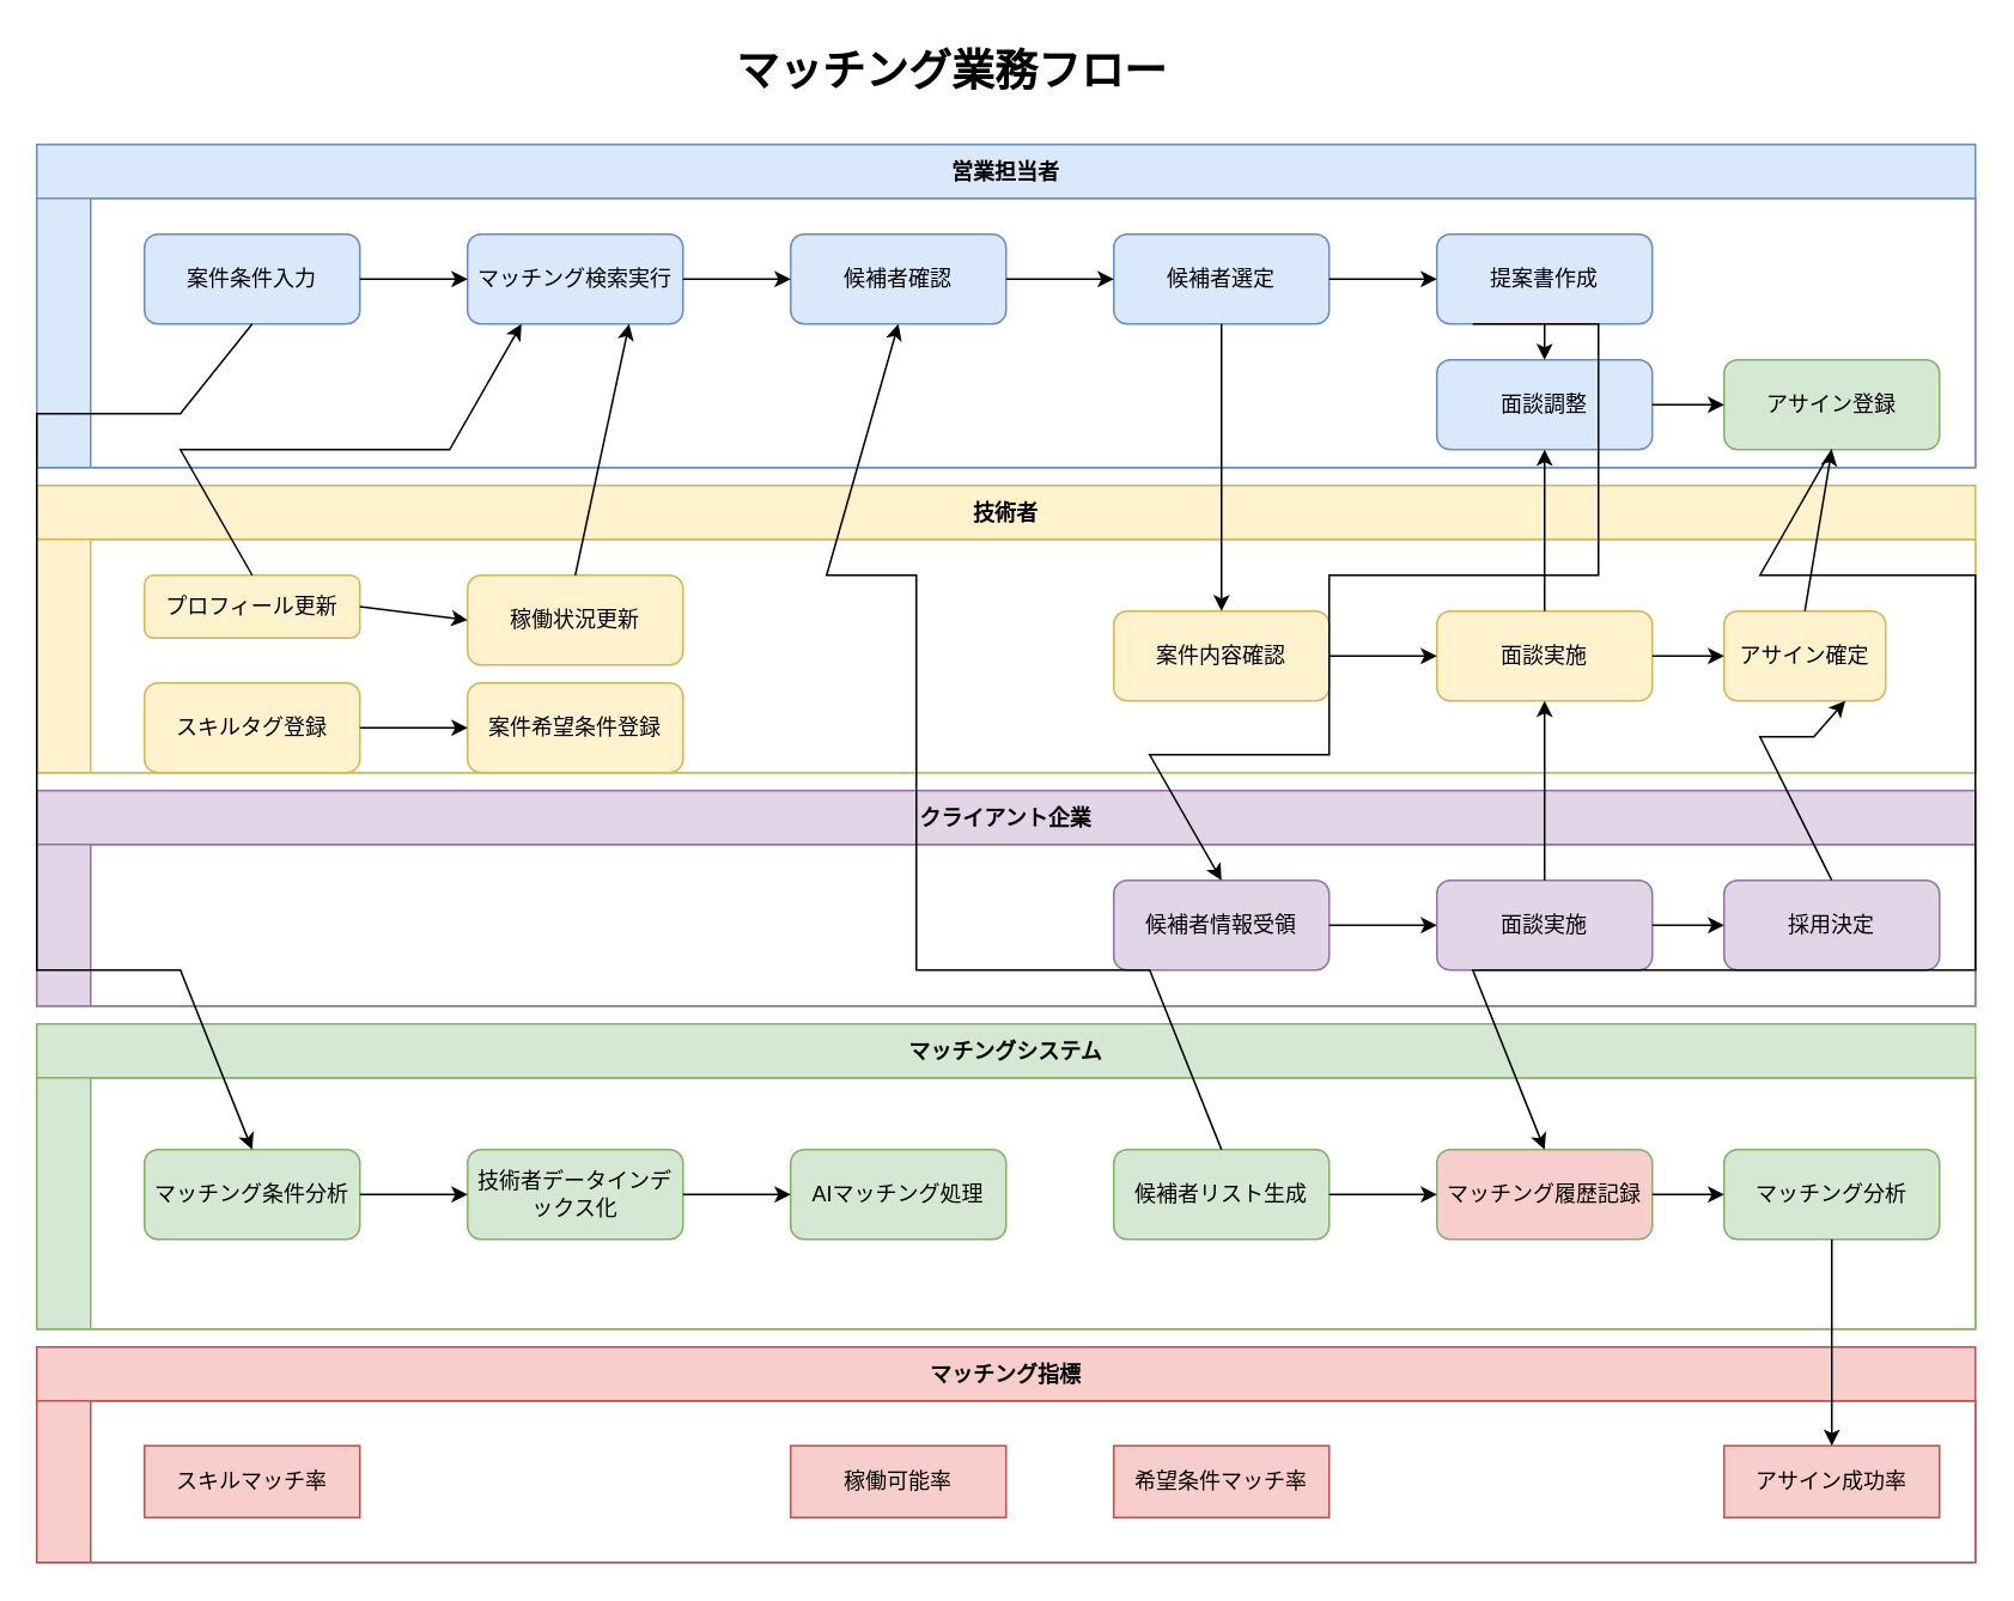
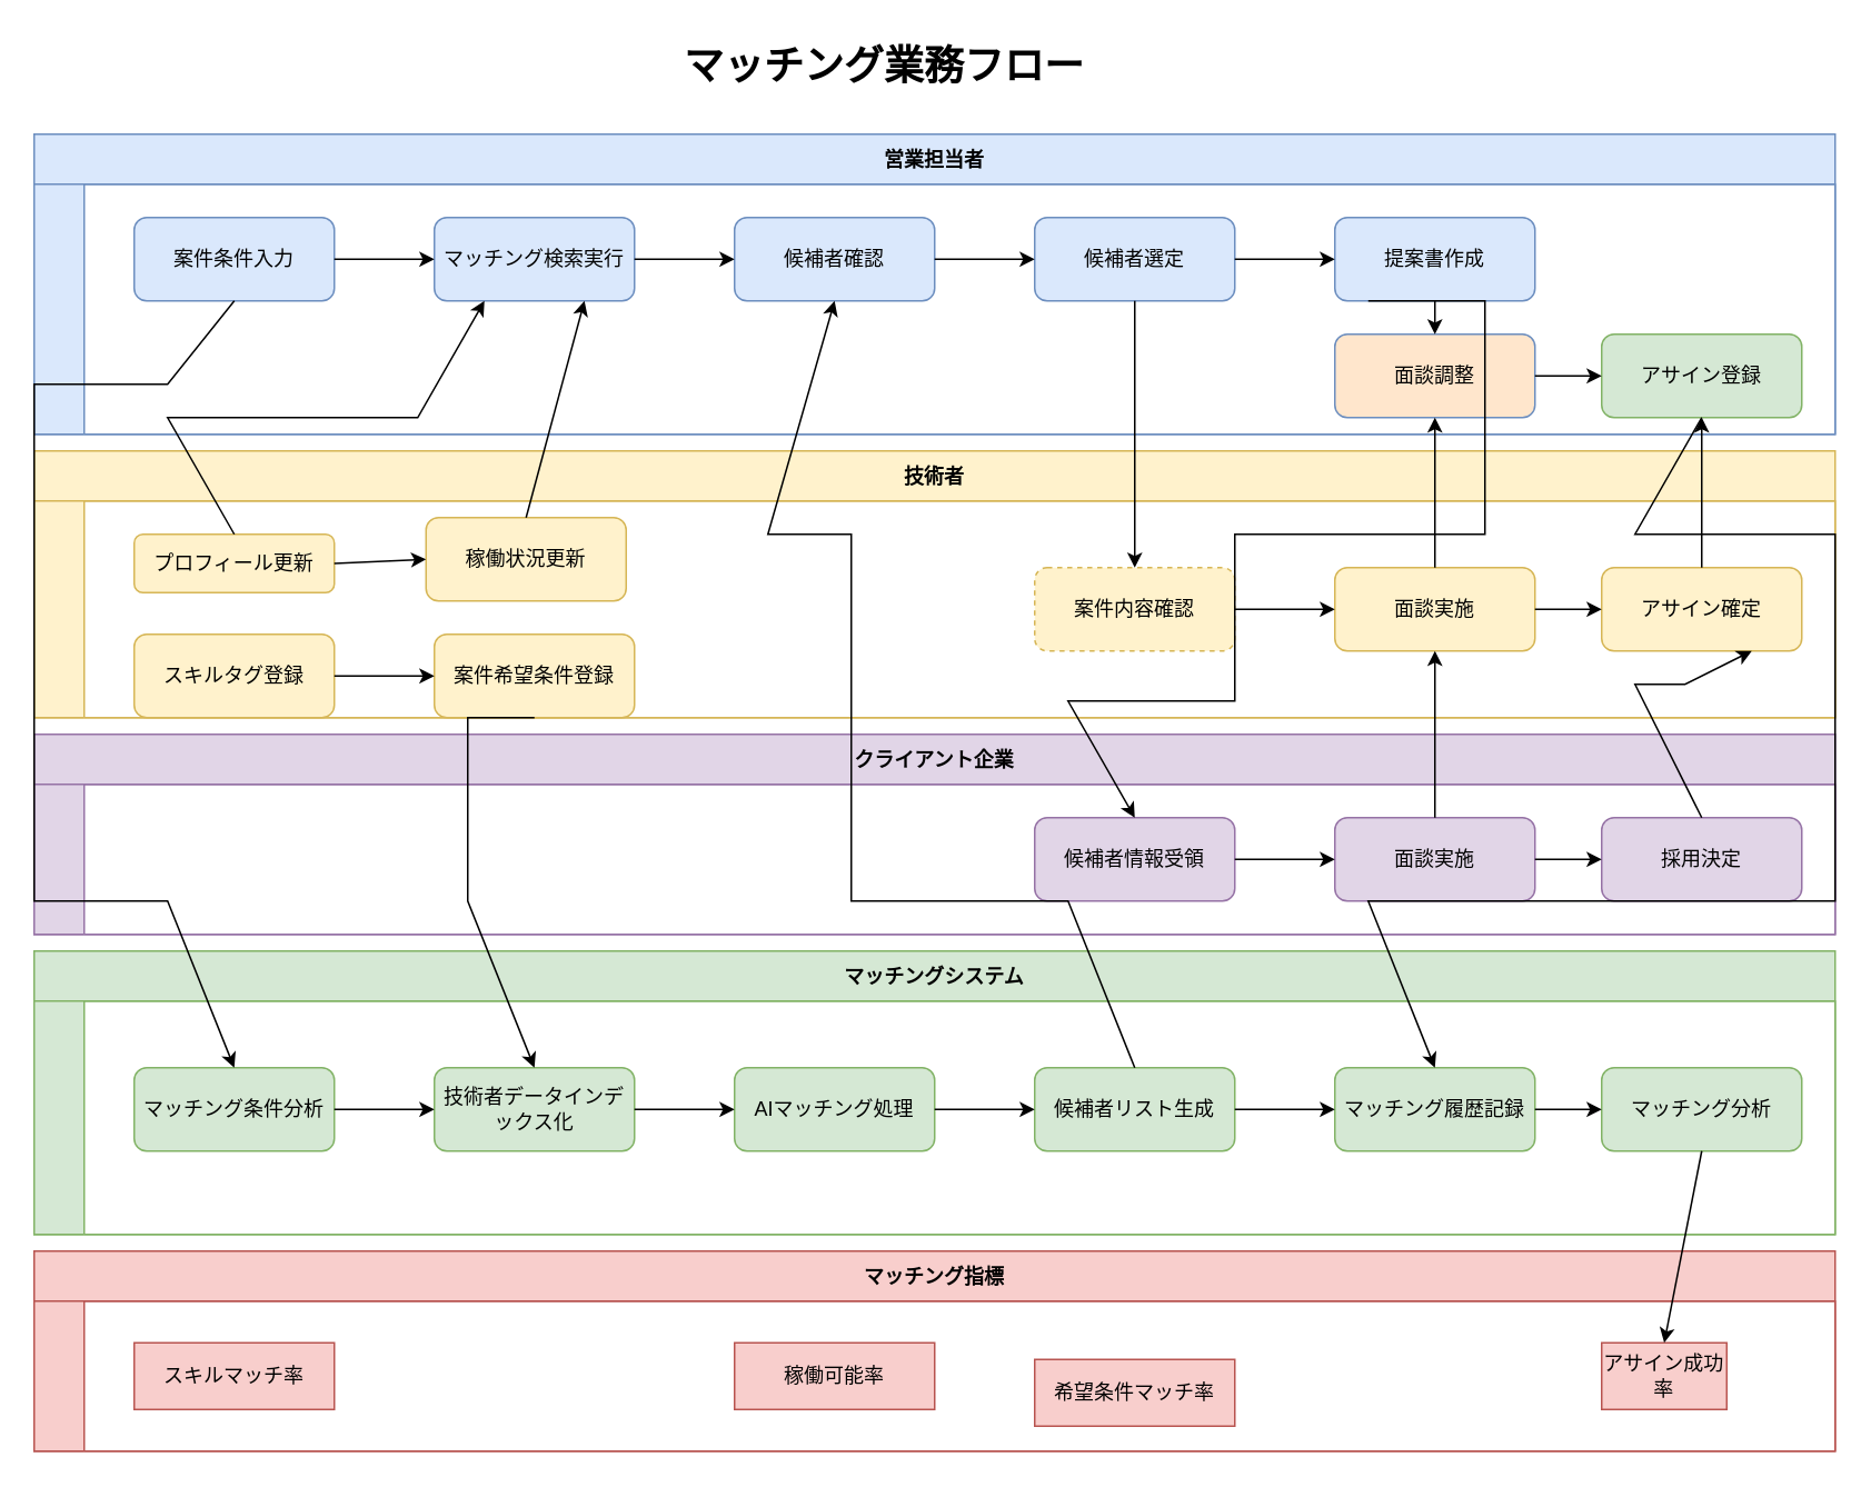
- <mxCell id="10" value="面談調整" style="rounded=1;whiteSpace=wrap;html=1;fillColor=#dae8fc;strokeColor=#6c8ebf;" vertex="1" parent="4"><mxGeometry x="780" y="90" width="120" height="50" as="geometry" /></mxCell>
+ <mxCell id="10" value="面談調整" style="rounded=1;whiteSpace=wrap;html=1;fillColor=#ffe6cc;strokeColor=#6c8ebf;" vertex="1" parent="4"><mxGeometry x="780" y="90" width="120" height="50" as="geometry" /></mxCell>
- <mxCell id="22" value="稼働状況更新" style="rounded=1;whiteSpace=wrap;html=1;fillColor=#fff2cc;strokeColor=#d6b656;" vertex="1" parent="19"><mxGeometry x="240" y="20" width="120" height="50" as="geometry" /></mxCell>
+ <mxCell id="22" value="稼働状況更新" style="rounded=1;whiteSpace=wrap;html=1;fillColor=#fff2cc;strokeColor=#d6b656;" vertex="1" parent="19"><mxGeometry x="235" y="10" width="120" height="50" as="geometry" /></mxCell>
- <mxCell id="24" value="案件内容確認" style="rounded=1;whiteSpace=wrap;html=1;fillColor=#fff2cc;strokeColor=#d6b656;" vertex="1" parent="19"><mxGeometry x="600" y="40" width="120" height="50" as="geometry" /></mxCell>
+ <mxCell id="24" value="案件内容確認" style="rounded=1;whiteSpace=wrap;html=1;fillColor=#fff2cc;strokeColor=#d6b656;dashed=1;" vertex="1" parent="19"><mxGeometry x="600" y="40" width="120" height="50" as="geometry" /></mxCell>
- <mxCell id="26" value="アサイン確定" style="rounded=1;whiteSpace=wrap;html=1;fillColor=#fff2cc;strokeColor=#d6b656;" vertex="1" parent="19"><mxGeometry x="940" y="40" width="90" height="50" as="geometry" /></mxCell>
+ <mxCell id="26" value="アサイン確定" style="rounded=1;whiteSpace=wrap;html=1;fillColor=#fff2cc;strokeColor=#d6b656;" vertex="1" parent="19"><mxGeometry x="940" y="40" width="120" height="50" as="geometry" /></mxCell>
+ <mxCell id="60" value="" style="endArrow=classic;html=1;rounded=0;exitX=0.5;exitY=1;exitDx=0;exitDy=0;entryX=0.5;entryY=0;entryDx=0;entryDy=0;" edge="1" parent="1" source="23" target="49"><mxGeometry width="50" height="50" relative="1" as="geometry"><mxPoint x="530" y="410" as="sourcePoint" /><mxPoint x="580" y="360" as="targetPoint" /><Array as="points"><mxPoint x="280" y="430" /><mxPoint x="280" y="540" /></Array></mxGeometry></mxCell>
+ <mxCell id="56" value="" style="endArrow=classic;html=1;rounded=0;exitX=1;exitY=0.5;exitDx=0;exitDy=0;entryX=0;entryY=0.5;entryDx=0;entryDy=0;" edge="1" parent="47" source="50" target="51"><mxGeometry width="50" height="50" relative="1" as="geometry"><mxPoint x="510" y="280" as="sourcePoint" /><mxPoint x="560" y="230" as="targetPoint" /></mxGeometry></mxCell>
- <mxCell id="52" value="マッチング履歴記録" style="rounded=1;whiteSpace=wrap;html=1;fillColor=#f8cecc;strokeColor=#82b366;" vertex="1" parent="47"><mxGeometry x="780" y="40" width="120" height="50" as="geometry" /></mxCell>
+ <mxCell id="52" value="マッチング履歴記録" style="rounded=1;whiteSpace=wrap;html=1;fillColor=#d5e8d4;strokeColor=#82b366;" vertex="1" parent="47"><mxGeometry x="780" y="40" width="120" height="50" as="geometry" /></mxCell>
- <mxCell id="67" value="希望条件マッチ率" style="rounded=0;whiteSpace=wrap;html=1;fillColor=#f8cecc;strokeColor=#b85450;" vertex="1" parent="64"><mxGeometry x="600" y="25" width="120" height="40" as="geometry" /></mxCell>
+ <mxCell id="67" value="希望条件マッチ率" style="rounded=0;whiteSpace=wrap;html=1;fillColor=#f8cecc;strokeColor=#b85450;" vertex="1" parent="64"><mxGeometry x="600" y="35" width="120" height="40" as="geometry" /></mxCell>
- <mxCell id="68" value="アサイン成功率" style="rounded=0;whiteSpace=wrap;html=1;fillColor=#f8cecc;strokeColor=#b85450;" vertex="1" parent="64"><mxGeometry x="940" y="25" width="120" height="40" as="geometry" /></mxCell>
+ <mxCell id="68" value="アサイン成功率" style="rounded=0;whiteSpace=wrap;html=1;fillColor=#f8cecc;strokeColor=#b85450;" vertex="1" parent="64"><mxGeometry x="940" y="25" width="75" height="40" as="geometry" /></mxCell>
